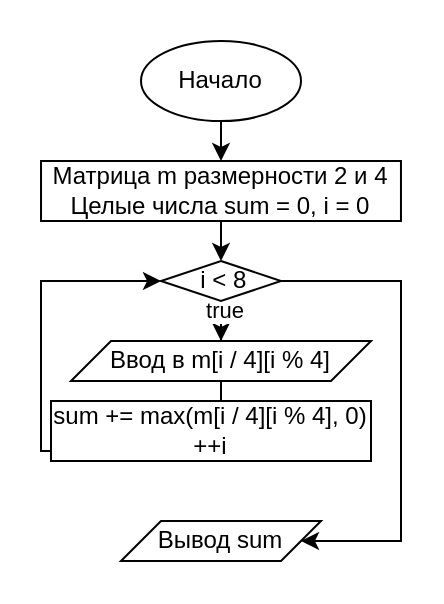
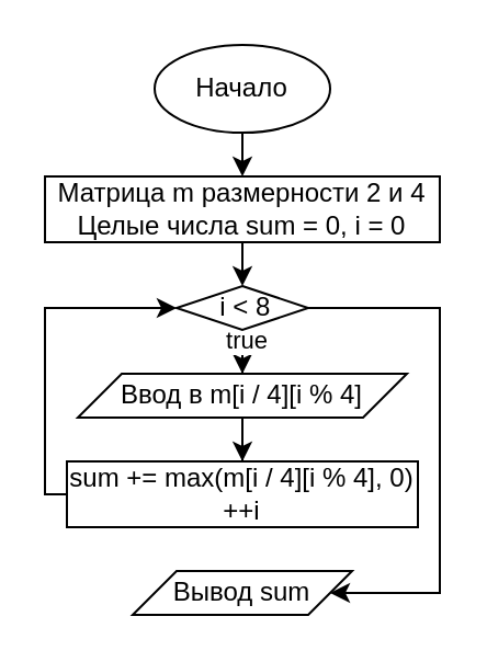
- <mxCell id="13" value="sum += max(m[i / 4][i % 4], 0)&lt;br&gt;++i" style="rounded=0;whiteSpace=wrap;html=1;" vertex="1" parent="1"><mxGeometry x="25" y="200" width="160" height="30" as="geometry" /></mxCell>
+ <mxCell id="13" value="sum += max(m[i / 4][i % 4], 0)&lt;br&gt;++i" style="rounded=0;whiteSpace=wrap;html=1;" vertex="1" parent="1"><mxGeometry x="30" y="210" width="160" height="30" as="geometry" /></mxCell>
